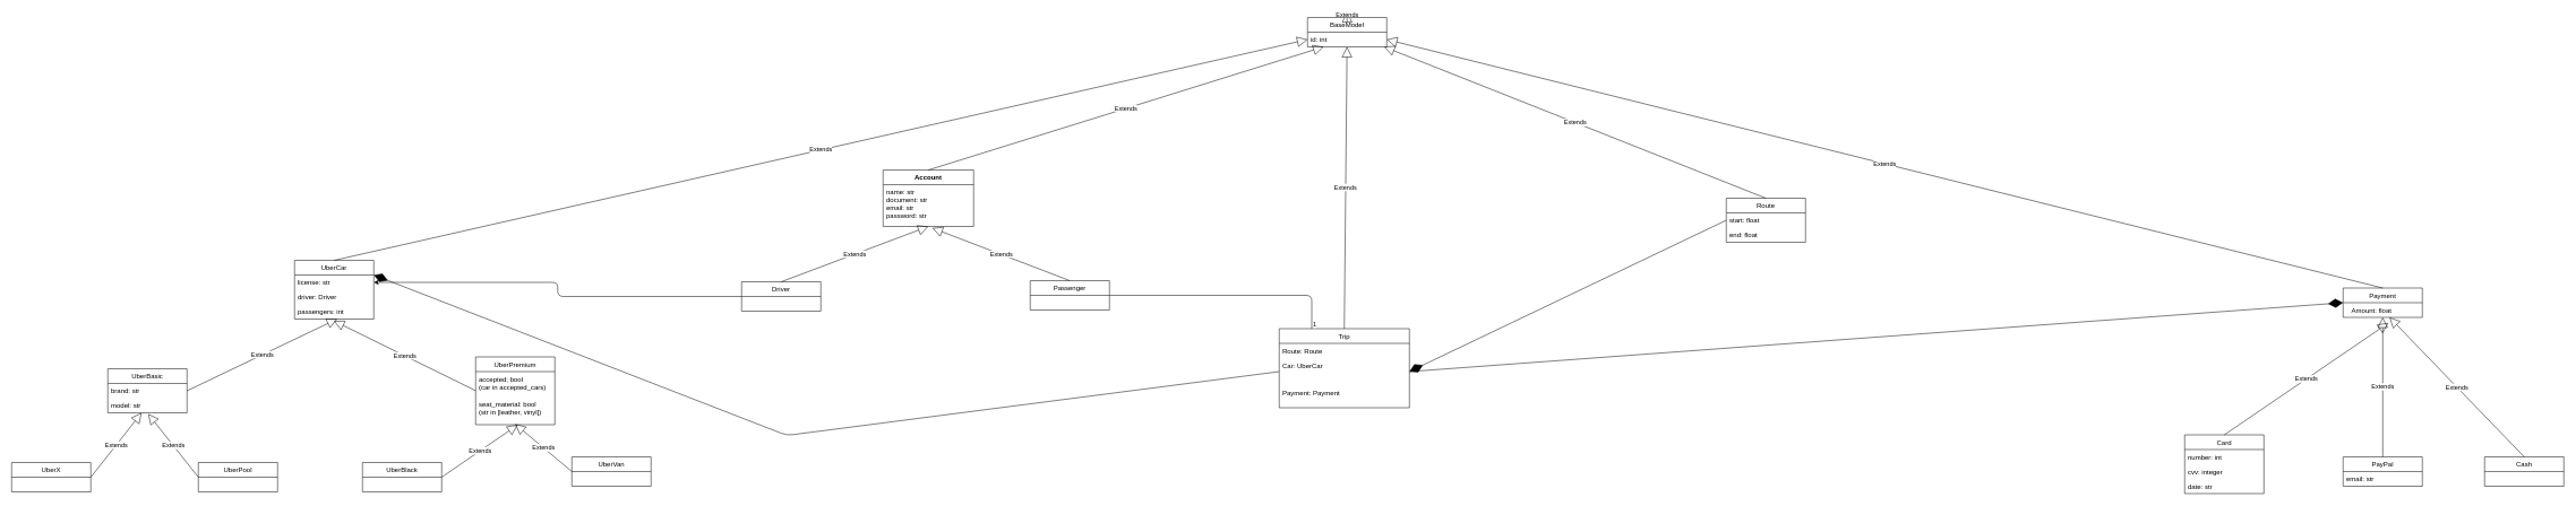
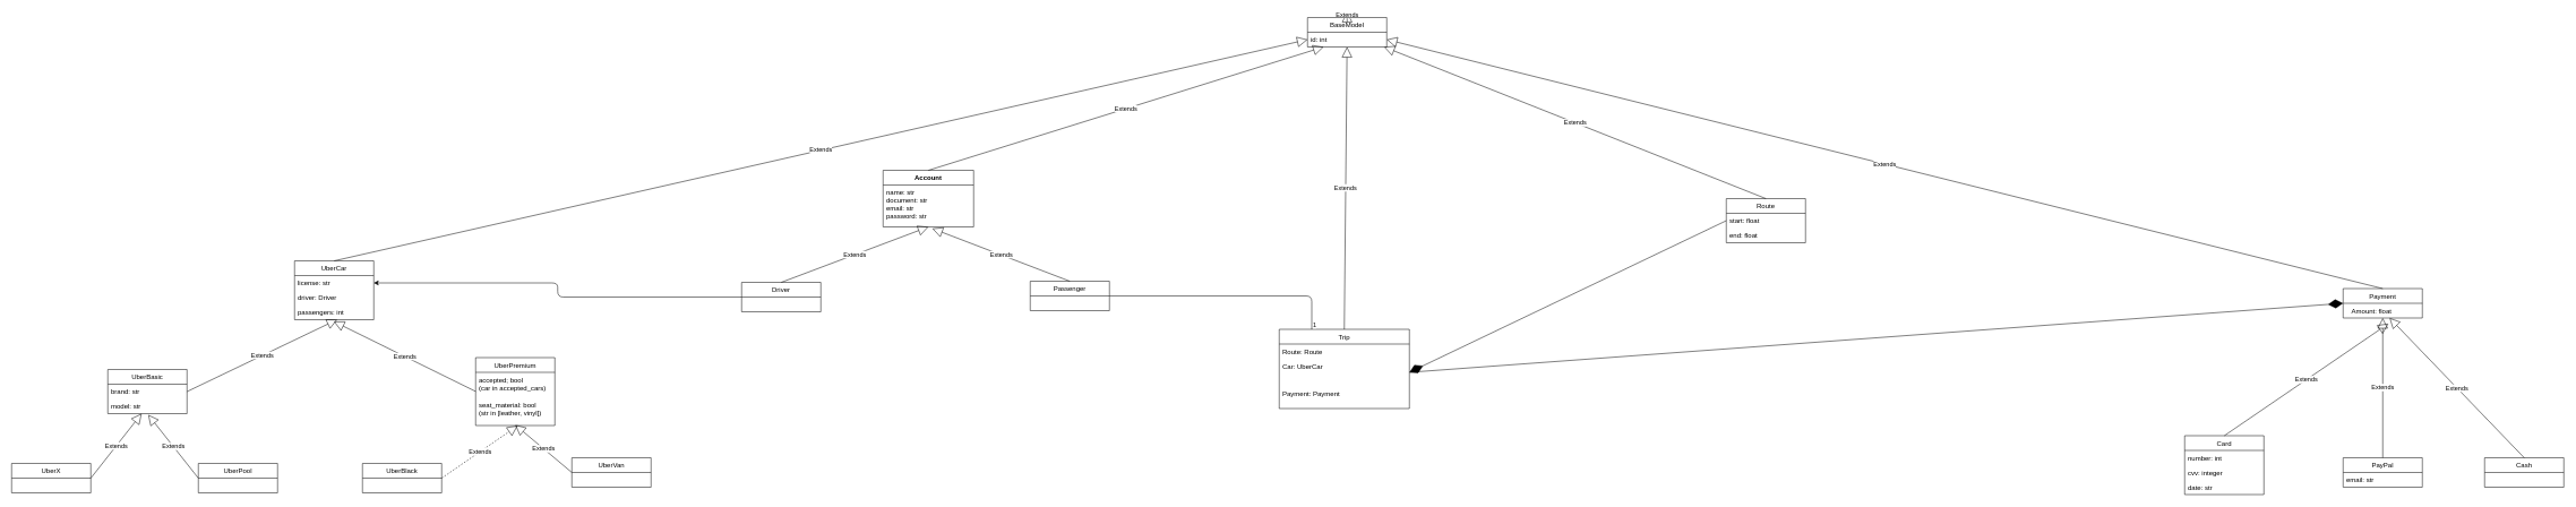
- <mxCell id="55" value="" style="endArrow=diamondThin;endFill=1;endSize=24;html=1;exitX=0;exitY=0.5;exitDx=0;exitDy=0;entryX=1;entryY=0.25;entryDx=0;entryDy=0;" edge="1" parent="1" source="50" target="16"><mxGeometry width="160" relative="1" as="geometry"><mxPoint x="2200" y="760" as="sourcePoint" /><mxPoint x="2360" y="760" as="targetPoint" /><Array as="points"><mxPoint x="1390" y="770" /></Array></mxGeometry></mxCell>
- <mxCell id="31" value="Extends" style="endArrow=block;endSize=16;endFill=0;html=1;exitX=1;exitY=0.5;exitDx=0;exitDy=0;entryX=0.53;entryY=1.009;entryDx=0;entryDy=0;entryPerimeter=0;" edge="1" parent="1" source="30" target="26"><mxGeometry width="160" relative="1" as="geometry"><mxPoint x="830" y="930" as="sourcePoint" /><mxPoint x="920" y="760" as="targetPoint" /></mxGeometry></mxCell>
+ <mxCell id="31" value="Extends" style="endArrow=block;endSize=16;endFill=0;html=1;exitX=1;exitY=0.5;exitDx=0;exitDy=0;entryX=0.53;entryY=1.009;entryDx=0;entryDy=0;entryPerimeter=0;dashed=1;" edge="1" parent="1" source="30" target="26"><mxGeometry width="160" relative="1" as="geometry"><mxPoint x="830" y="930" as="sourcePoint" /><mxPoint x="920" y="760" as="targetPoint" /></mxGeometry></mxCell>
